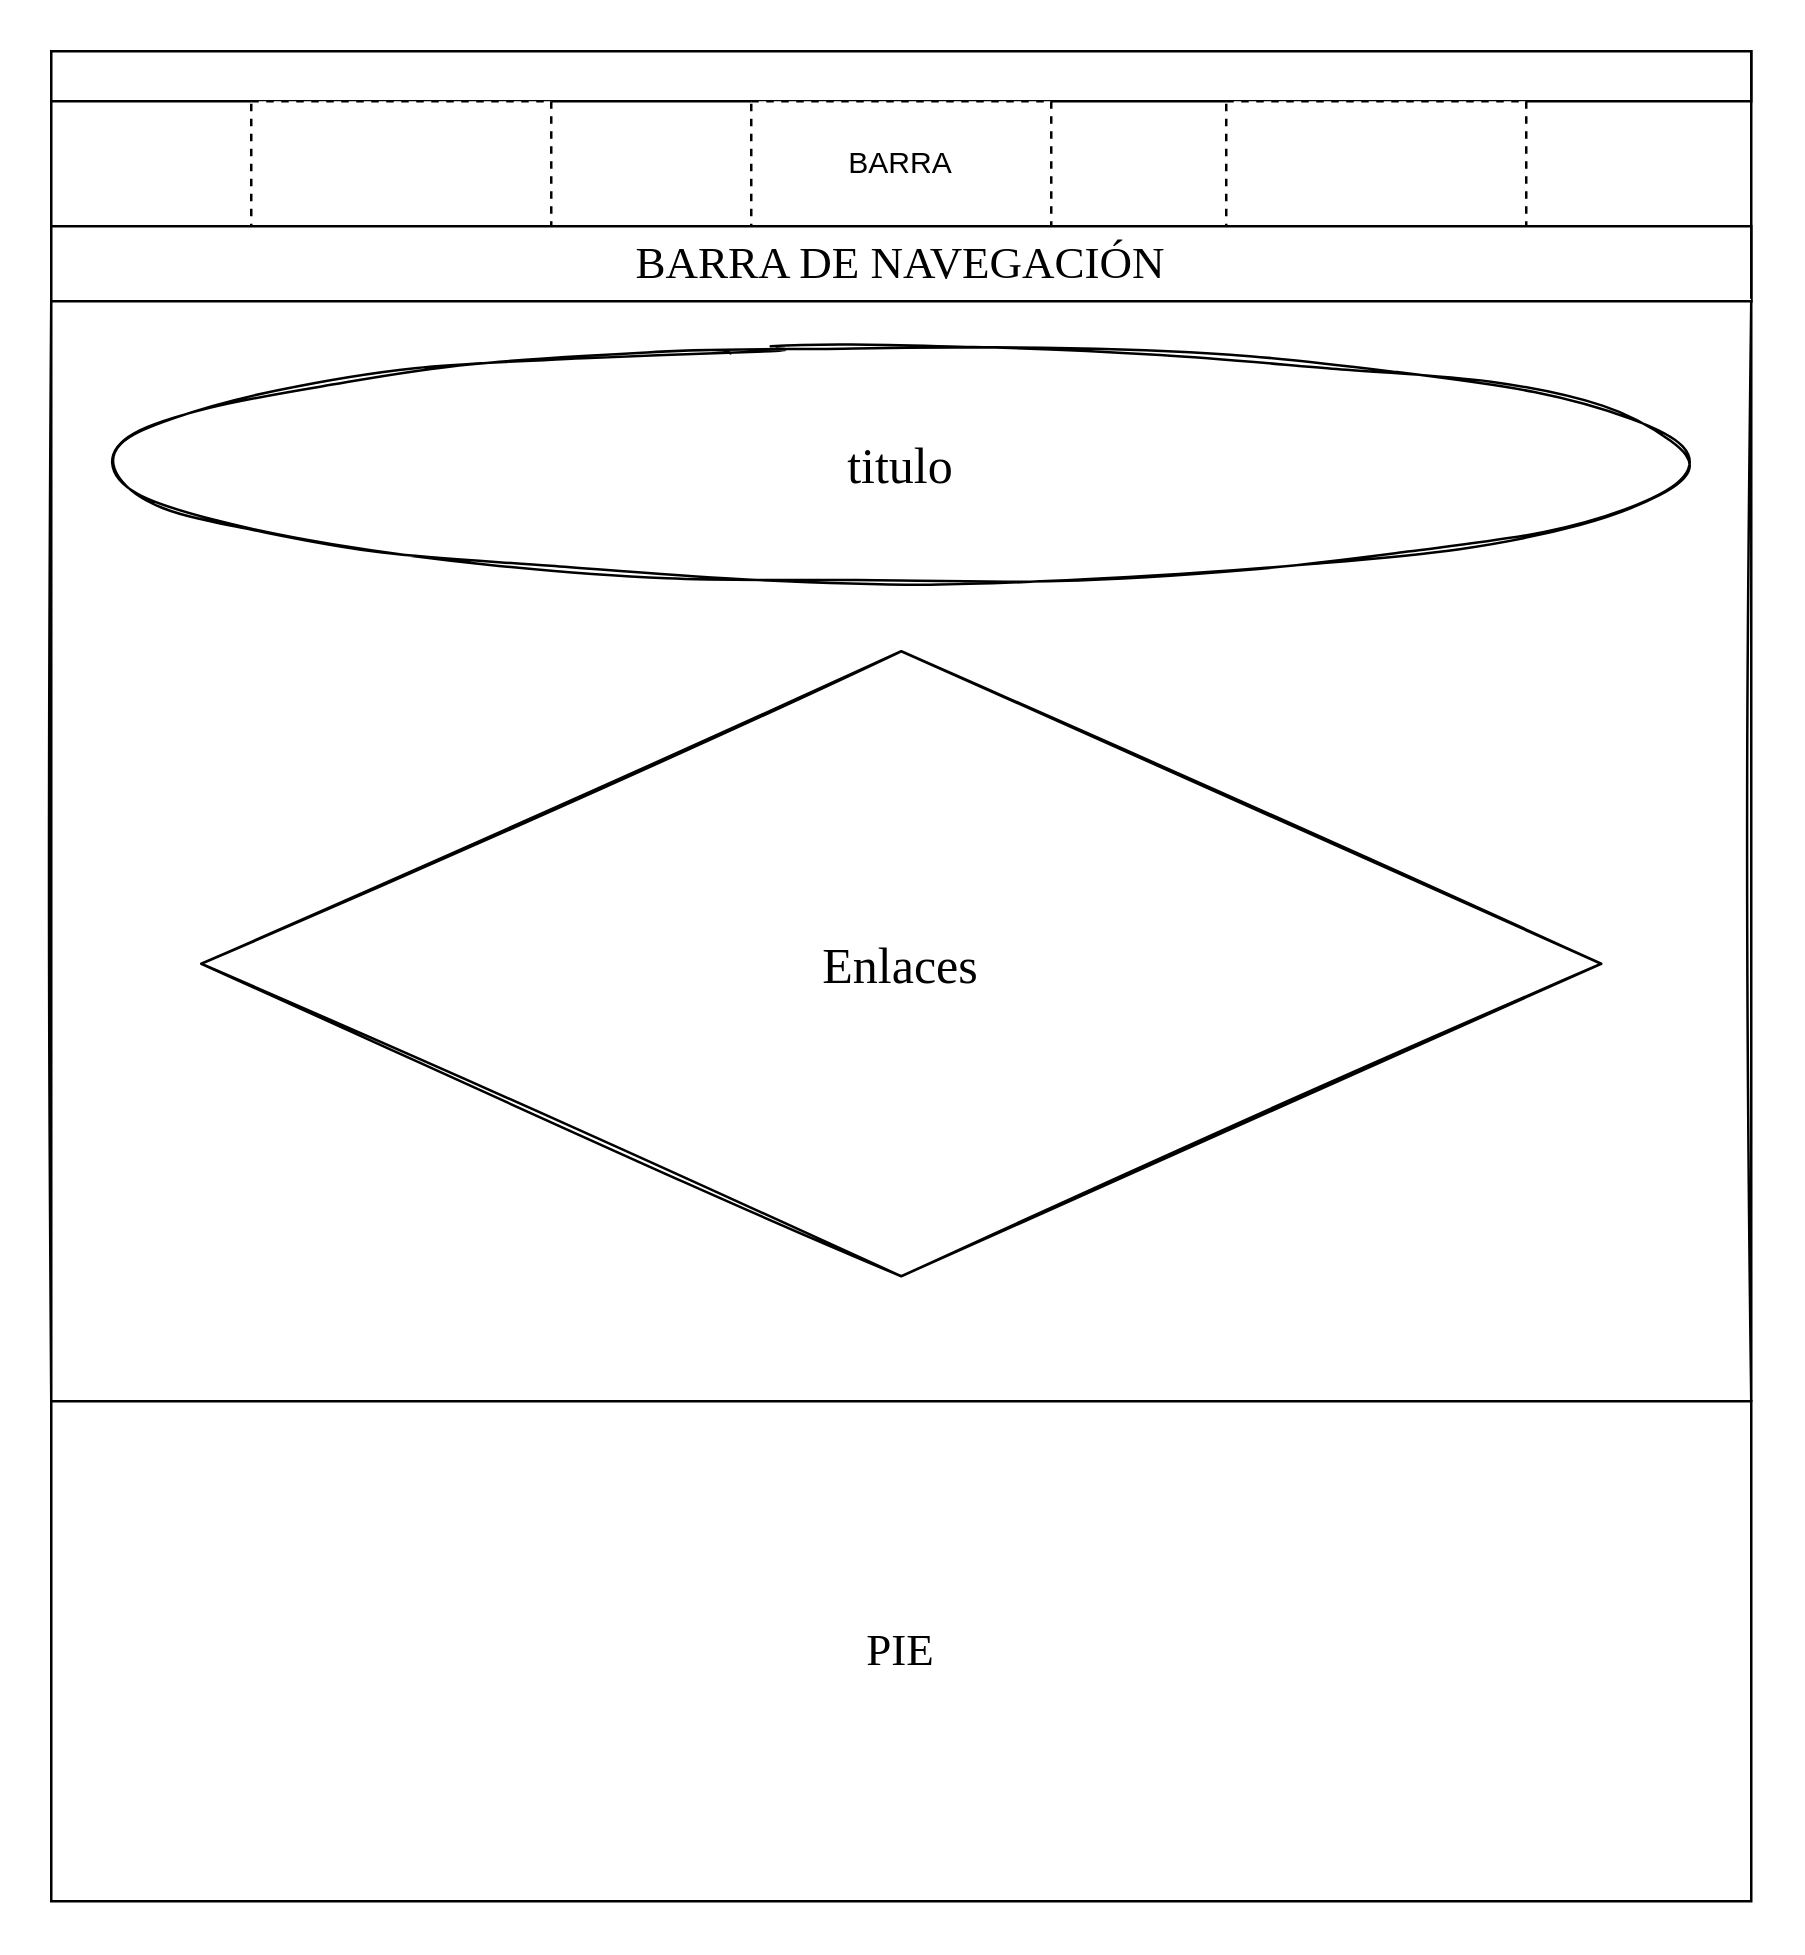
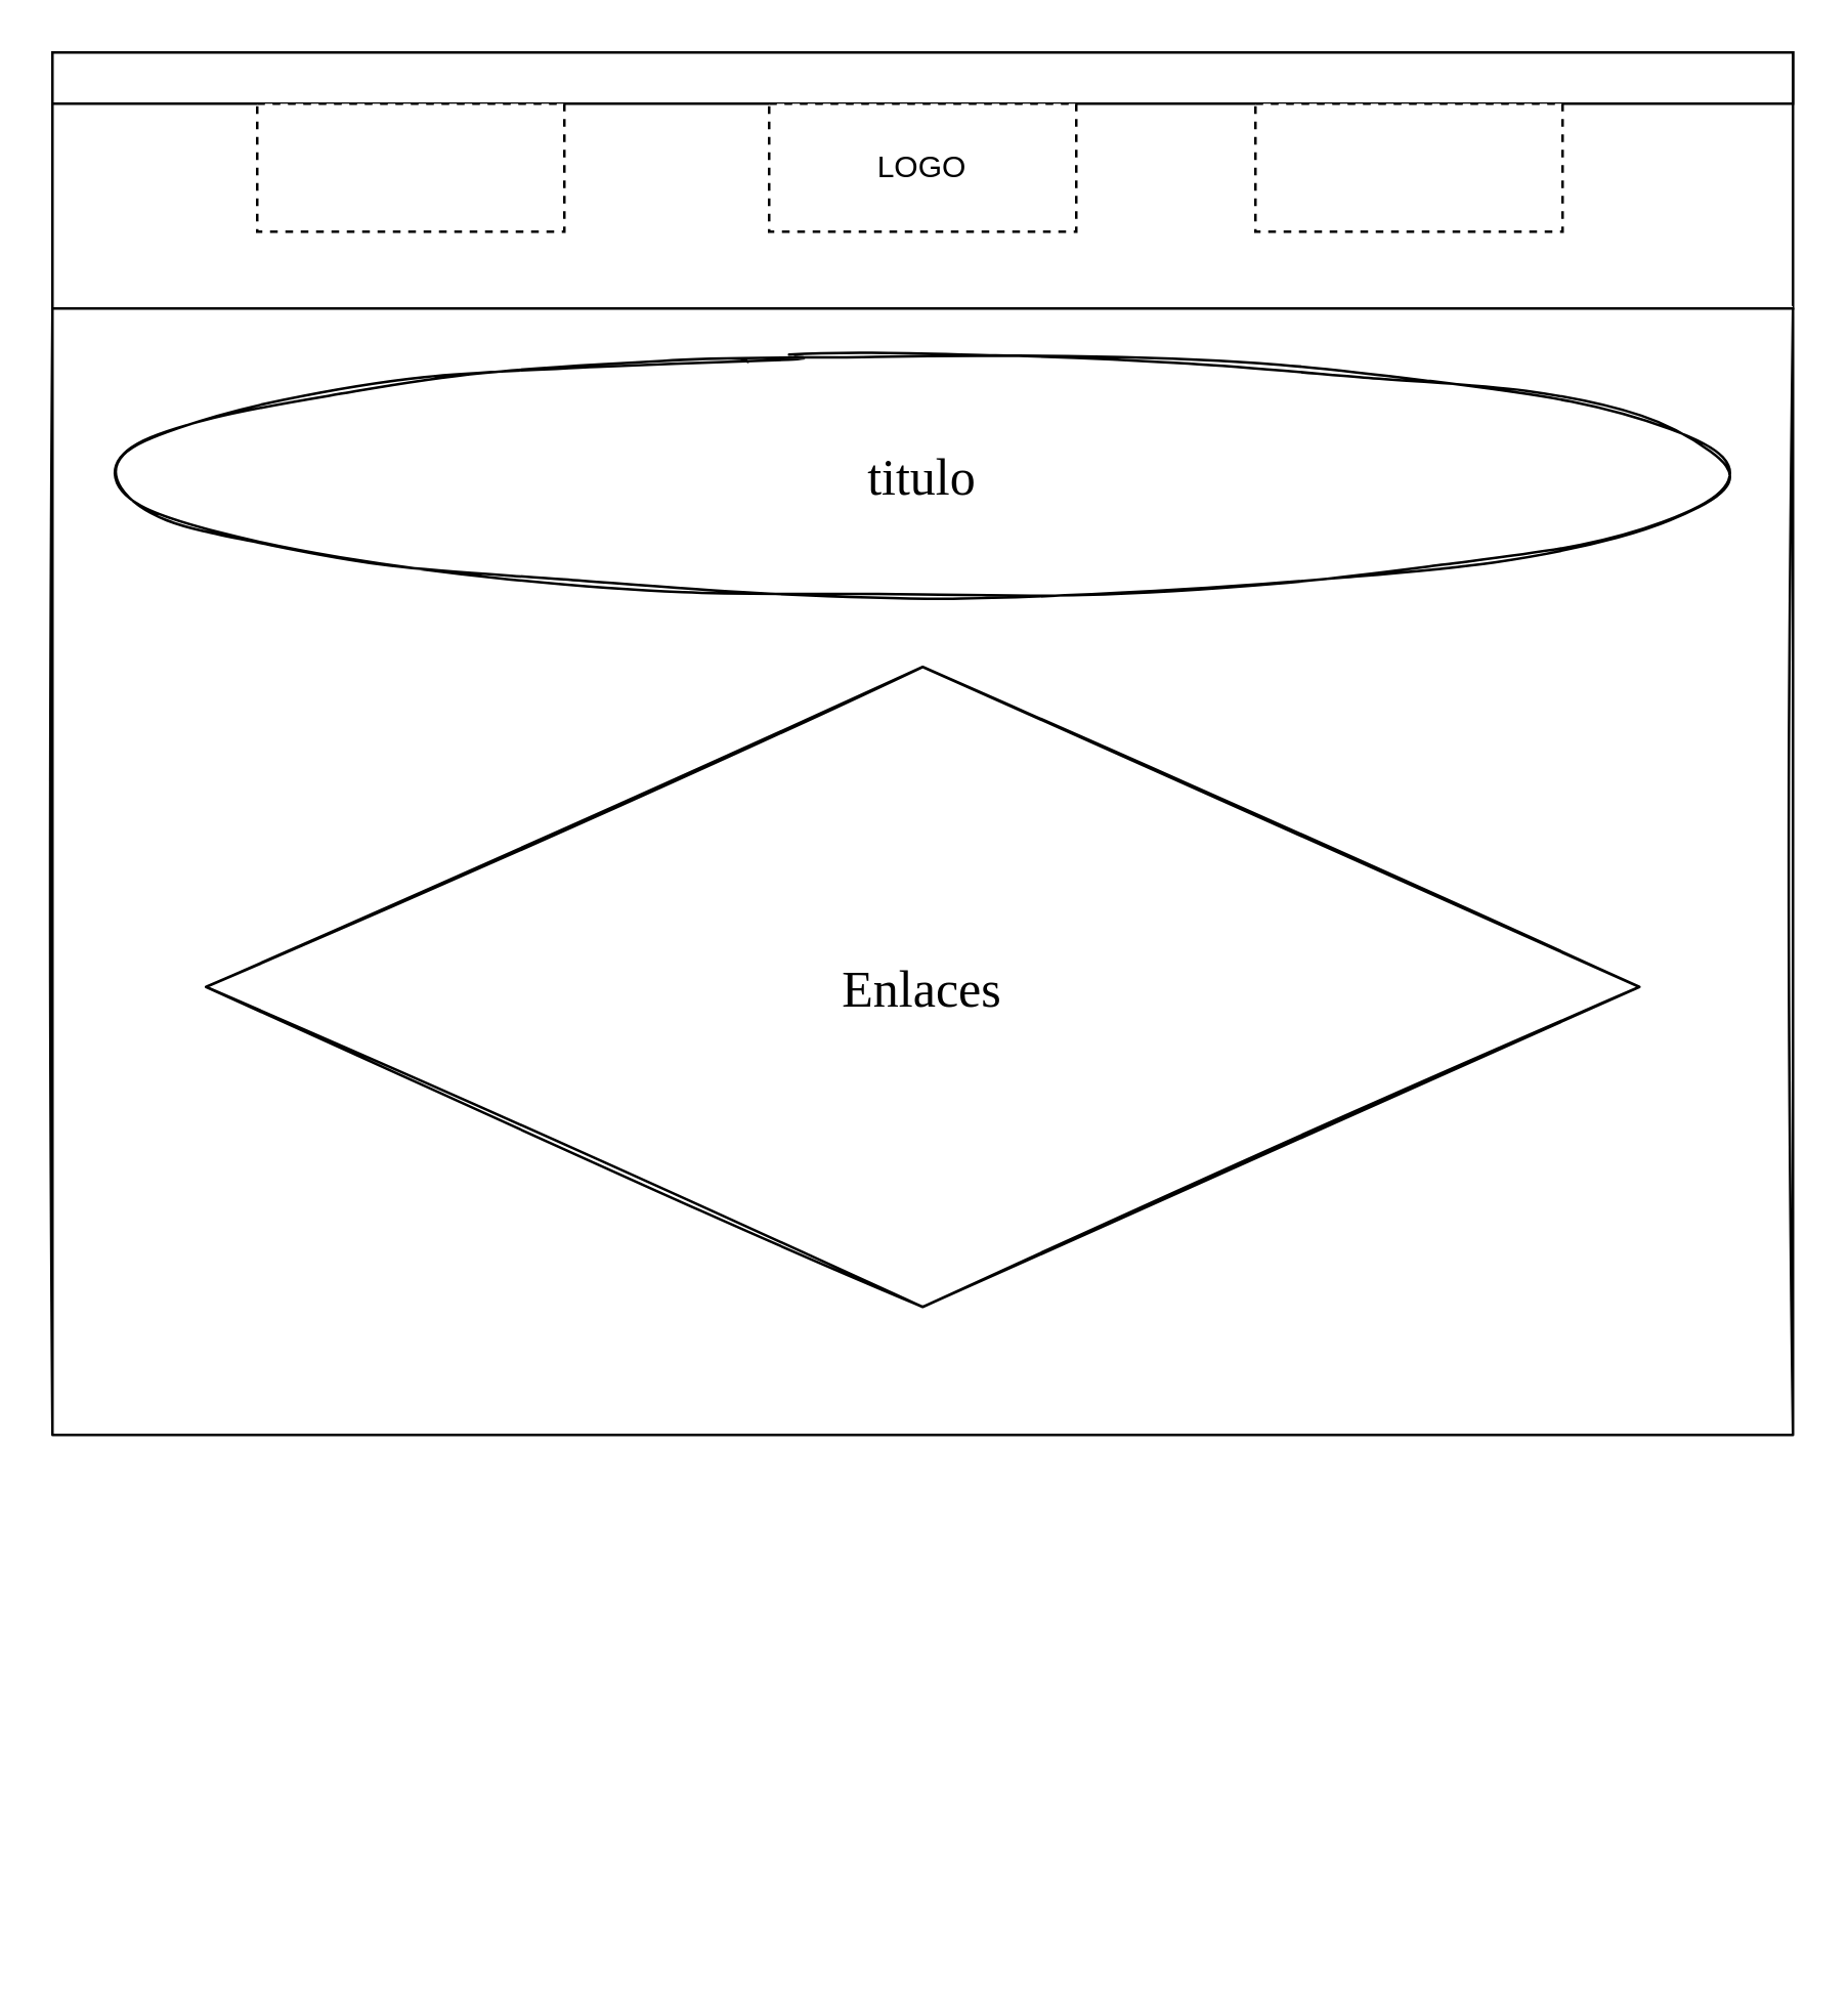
- <mxCell id="5" value="BARRA" style="rounded=0;whiteSpace=wrap;html=1;shadow=0;dashed=1;" parent="1" vertex="1"><mxGeometry x="300" y="40" width="120" height="50" as="geometry" /></mxCell>
+ <mxCell id="5" value="LOGO" style="rounded=0;whiteSpace=wrap;html=1;shadow=0;dashed=1;" parent="1" vertex="1"><mxGeometry x="300" y="40" width="120" height="50" as="geometry" /></mxCell>
- <mxCell id="7" value="BARRA DE NAVEGACIÓN" style="rounded=0;whiteSpace=wrap;html=1;hachureGap=4;pointerEvents=0;fontFamily=Architects Daughter;fontSource=https%3A%2F%2Ffonts.googleapis.com%2Fcss%3Ffamily%3DArchitects%2BDaughter;fontSize=18;" parent="1" vertex="1"><mxGeometry x="20" y="90" width="680" height="30" as="geometry" /></mxCell>
- <mxCell id="9" value="PIE" style="rounded=0;whiteSpace=wrap;html=1;sketch=0;hachureGap=4;pointerEvents=0;fontFamily=Architects Daughter;fontSource=https%3A%2F%2Ffonts.googleapis.com%2Fcss%3Ffamily%3DArchitects%2BDaughter;fontSize=18;" parent="1" vertex="1"><mxGeometry x="20" y="560" width="680" height="200" as="geometry" /></mxCell>
